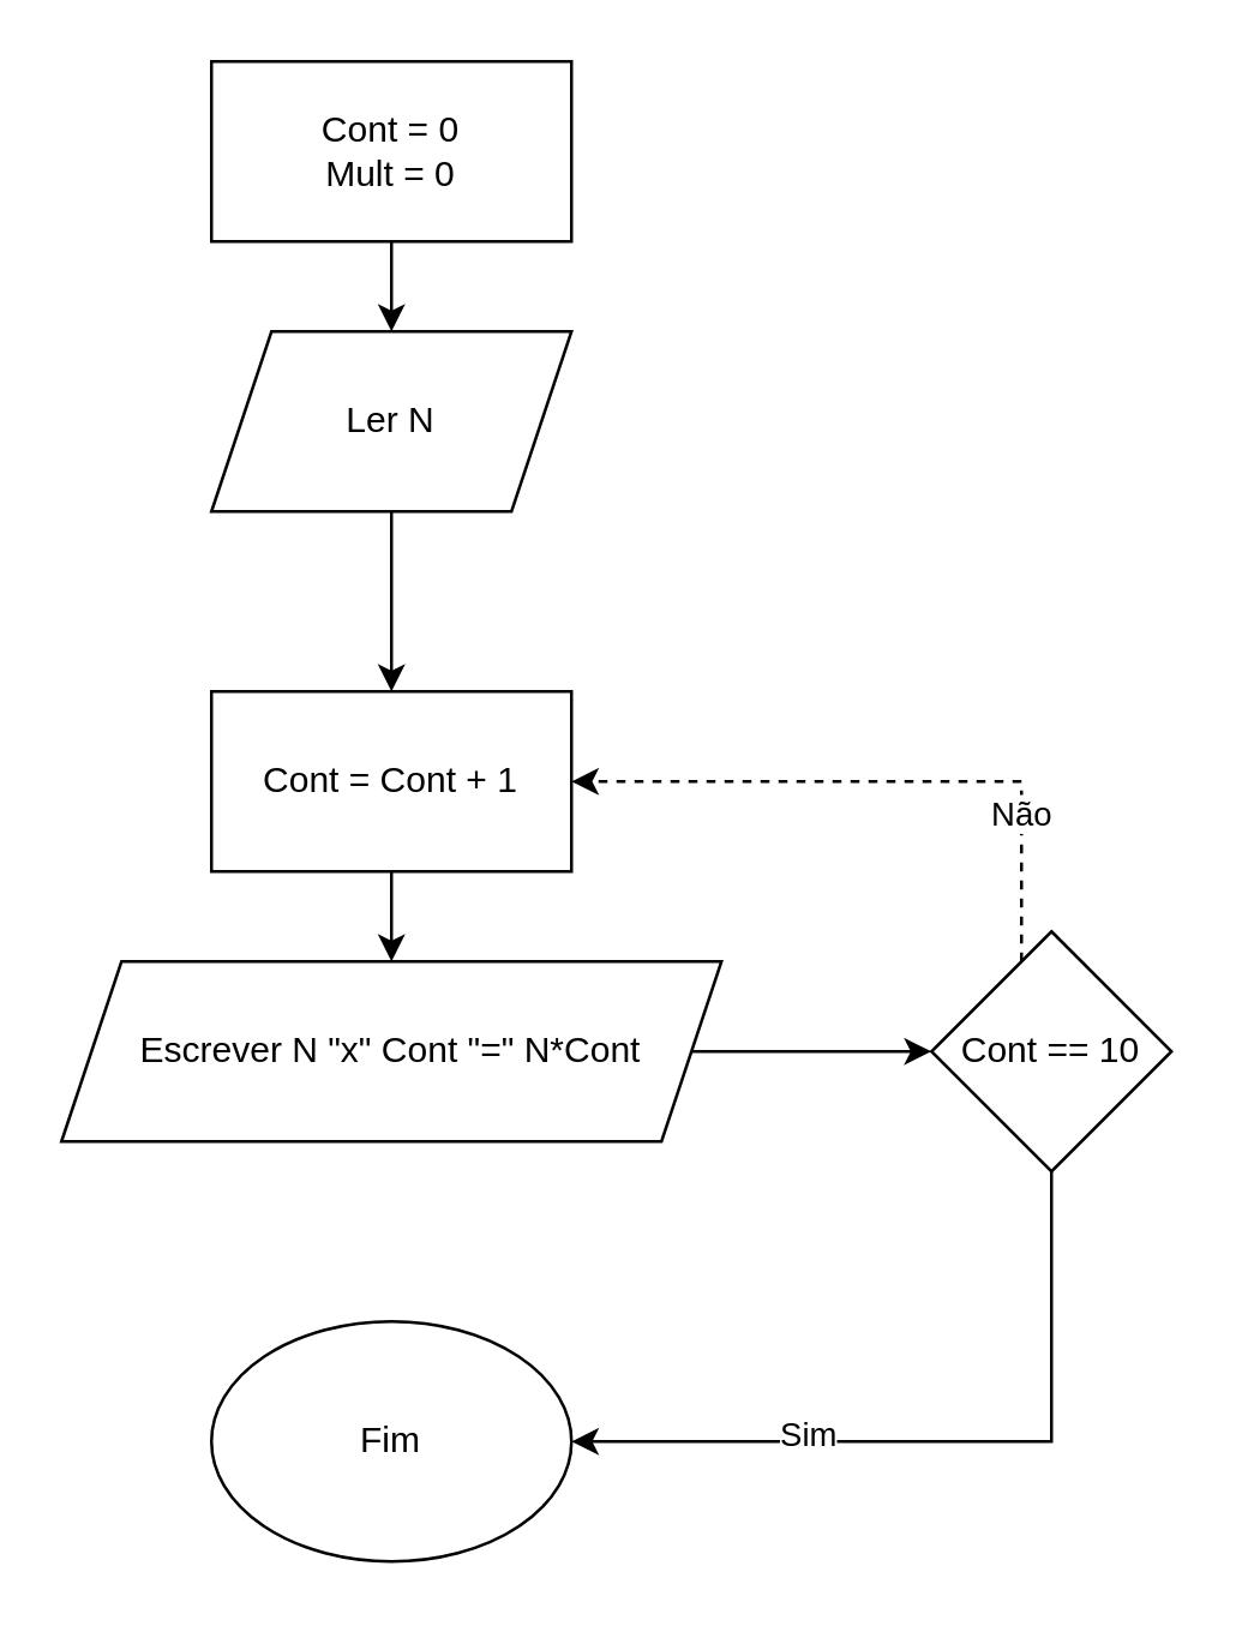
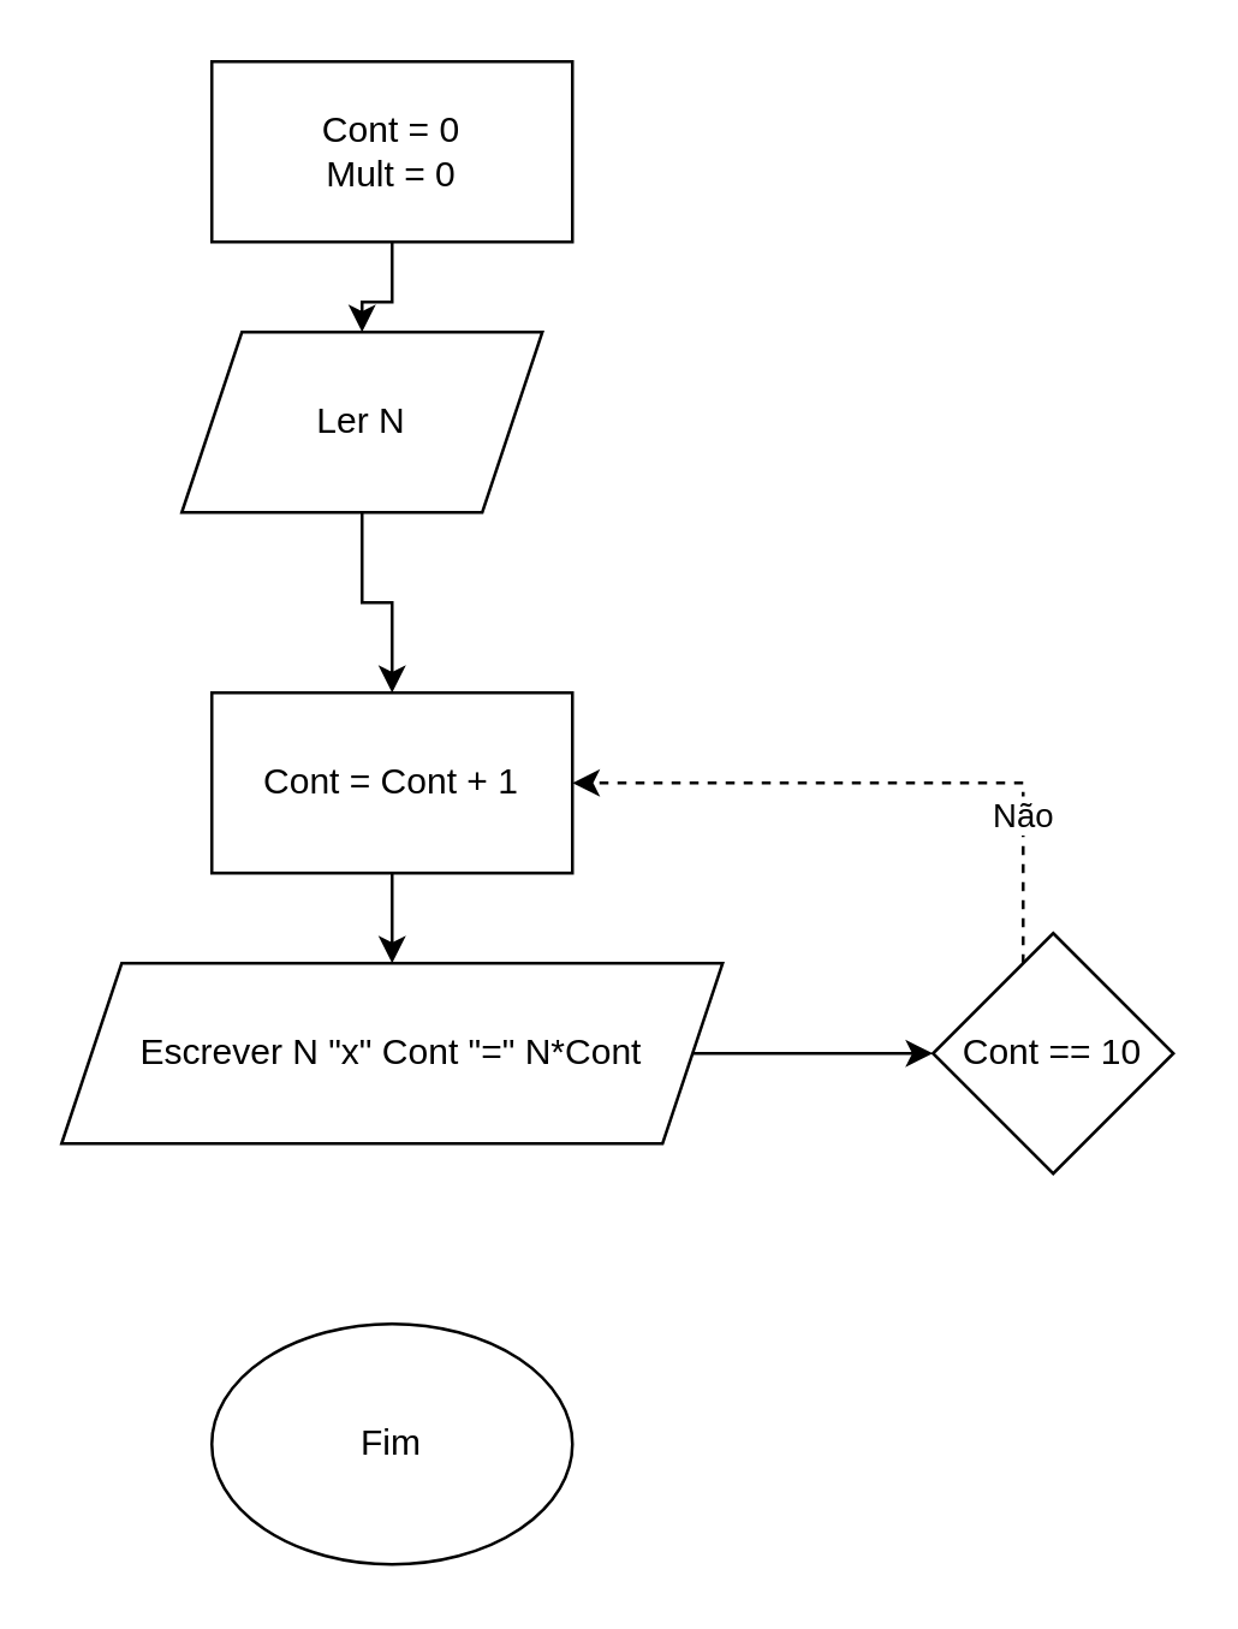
- <mxCell id="6" value="Ler N" style="shape=parallelogram;perimeter=parallelogramPerimeter;whiteSpace=wrap;html=1;fixedSize=1;" vertex="1" parent="1"><mxGeometry x="70" y="110" width="120" height="60" as="geometry" /></mxCell>
+ <mxCell id="6" value="Ler N" style="shape=parallelogram;perimeter=parallelogramPerimeter;whiteSpace=wrap;html=1;fixedSize=1;" vertex="1" parent="1"><mxGeometry x="60" y="110" width="120" height="60" as="geometry" /></mxCell>
- <mxCell id="13" style="edgeStyle=orthogonalEdgeStyle;rounded=0;orthogonalLoop=1;jettySize=auto;html=1;entryX=1;entryY=0.5;entryDx=0;entryDy=0;" edge="1" parent="1" source="15" target="2"><mxGeometry relative="1" as="geometry"><Array as="points"><mxPoint x="350" y="480" /></Array></mxGeometry></mxCell>
- <mxCell id="14" value="Sim" style="edgeLabel;html=1;align=center;verticalAlign=middle;resizable=0;points=[];" vertex="1" connectable="0" parent="13"><mxGeometry x="0.376" y="-3" relative="1" as="geometry"><mxPoint as="offset" /></mxGeometry></mxCell>
